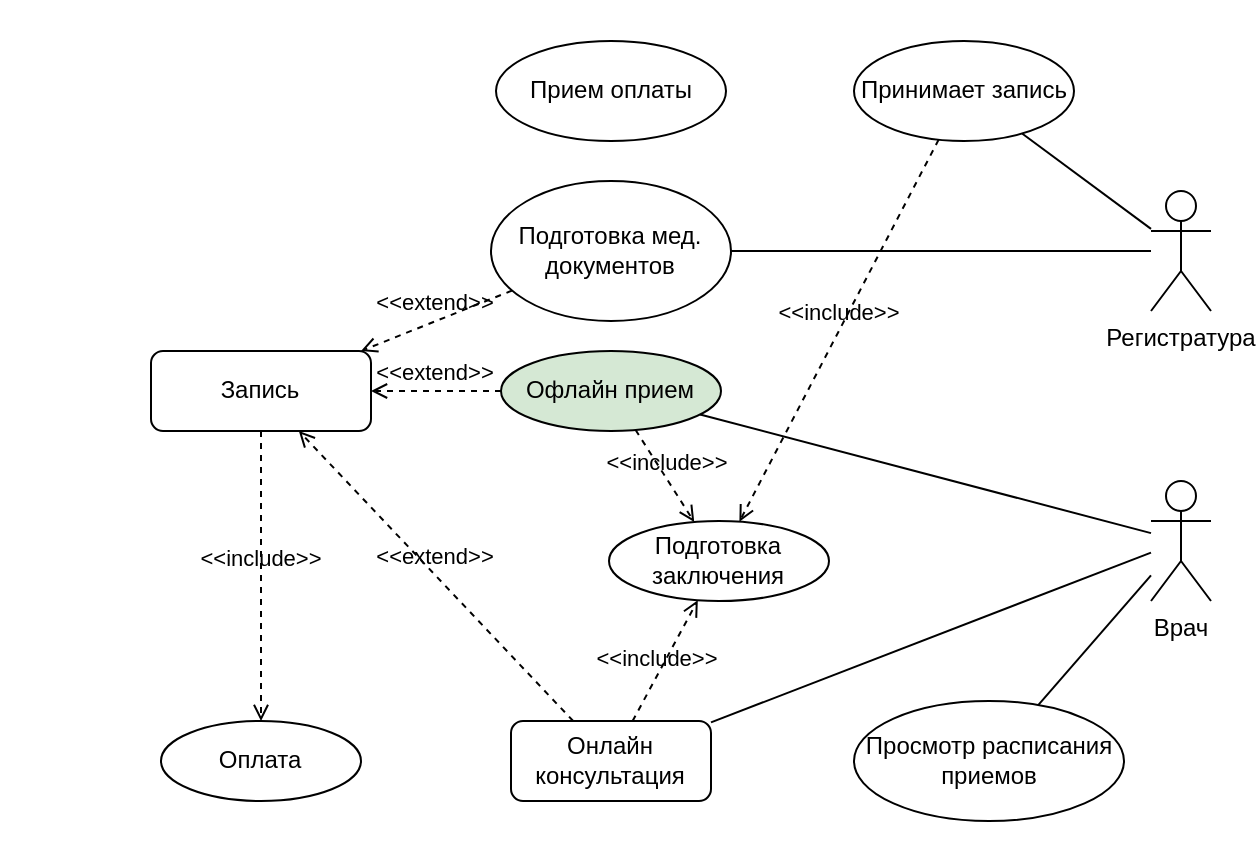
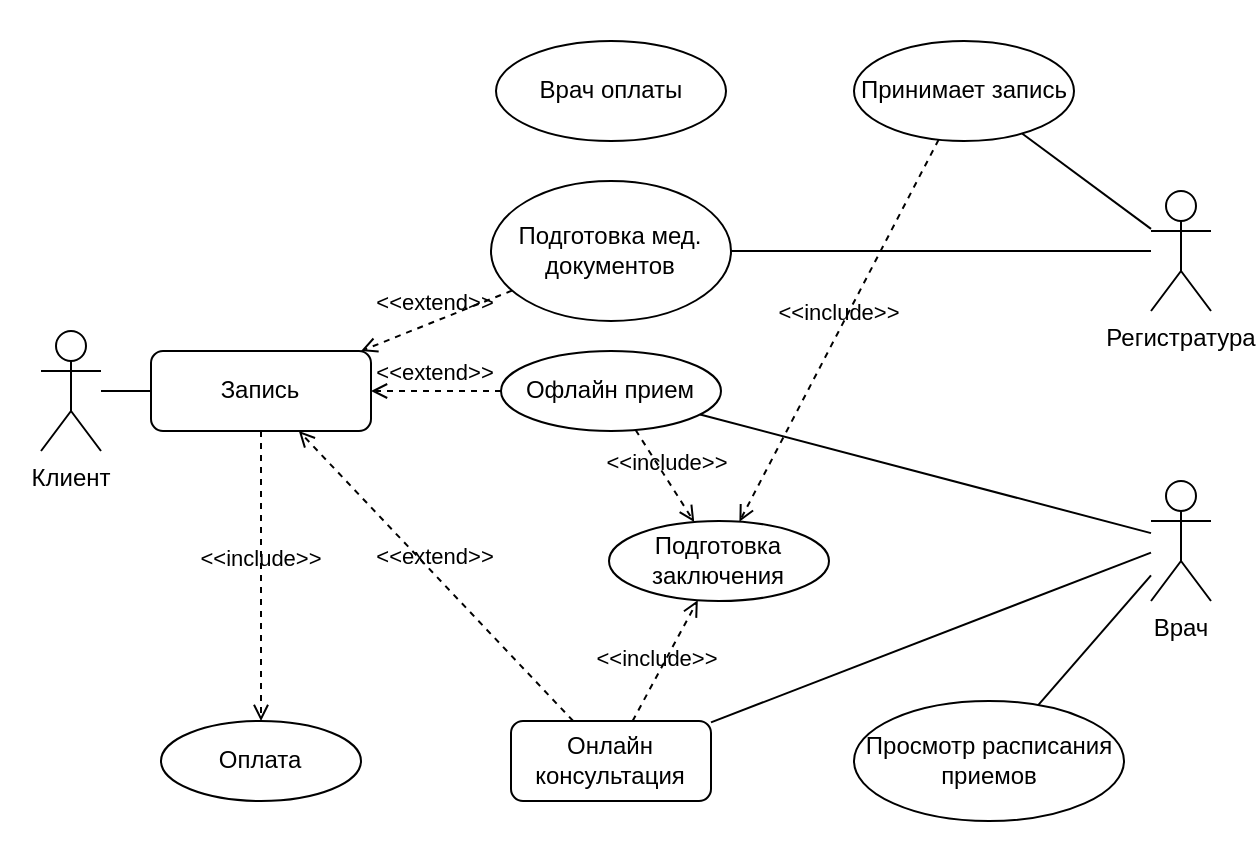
- <mxCell id="16" value="Прием оплаты" style="ellipse;whiteSpace=wrap;html=1;" parent="1" vertex="1"><mxGeometry x="247.5" y="20" width="115" height="50" as="geometry" /></mxCell>
+ <mxCell id="16" value="Врач оплаты" style="ellipse;whiteSpace=wrap;html=1;" parent="1" vertex="1"><mxGeometry x="247.5" y="20" width="115" height="50" as="geometry" /></mxCell>
+ <mxCell id="2" value="Клиент" style="shape=umlActor;verticalLabelPosition=bottom;verticalAlign=top;html=1;outlineConnect=0;" parent="1" vertex="1"><mxGeometry x="20" y="165" width="30" height="60" as="geometry" /></mxCell>
+ <mxCell id="7" value="" style="endArrow=none;html=1;" parent="1" source="2" target="6" edge="1"><mxGeometry width="50" height="50" relative="1" as="geometry"><mxPoint x="210" y="100" as="sourcePoint" /><mxPoint x="260" y="60" as="targetPoint" /><Array as="points" /></mxGeometry></mxCell>
- <mxCell id="10" value="Офлайн прием" style="ellipse;whiteSpace=wrap;html=1;flipV=1;fillColor=#d5e8d4;" parent="1" vertex="1"><mxGeometry x="250" y="175" width="110" height="40" as="geometry" /></mxCell>
+ <mxCell id="10" value="Офлайн прием" style="ellipse;whiteSpace=wrap;html=1;flipV=1;" parent="1" vertex="1"><mxGeometry x="250" y="175" width="110" height="40" as="geometry" /></mxCell>
